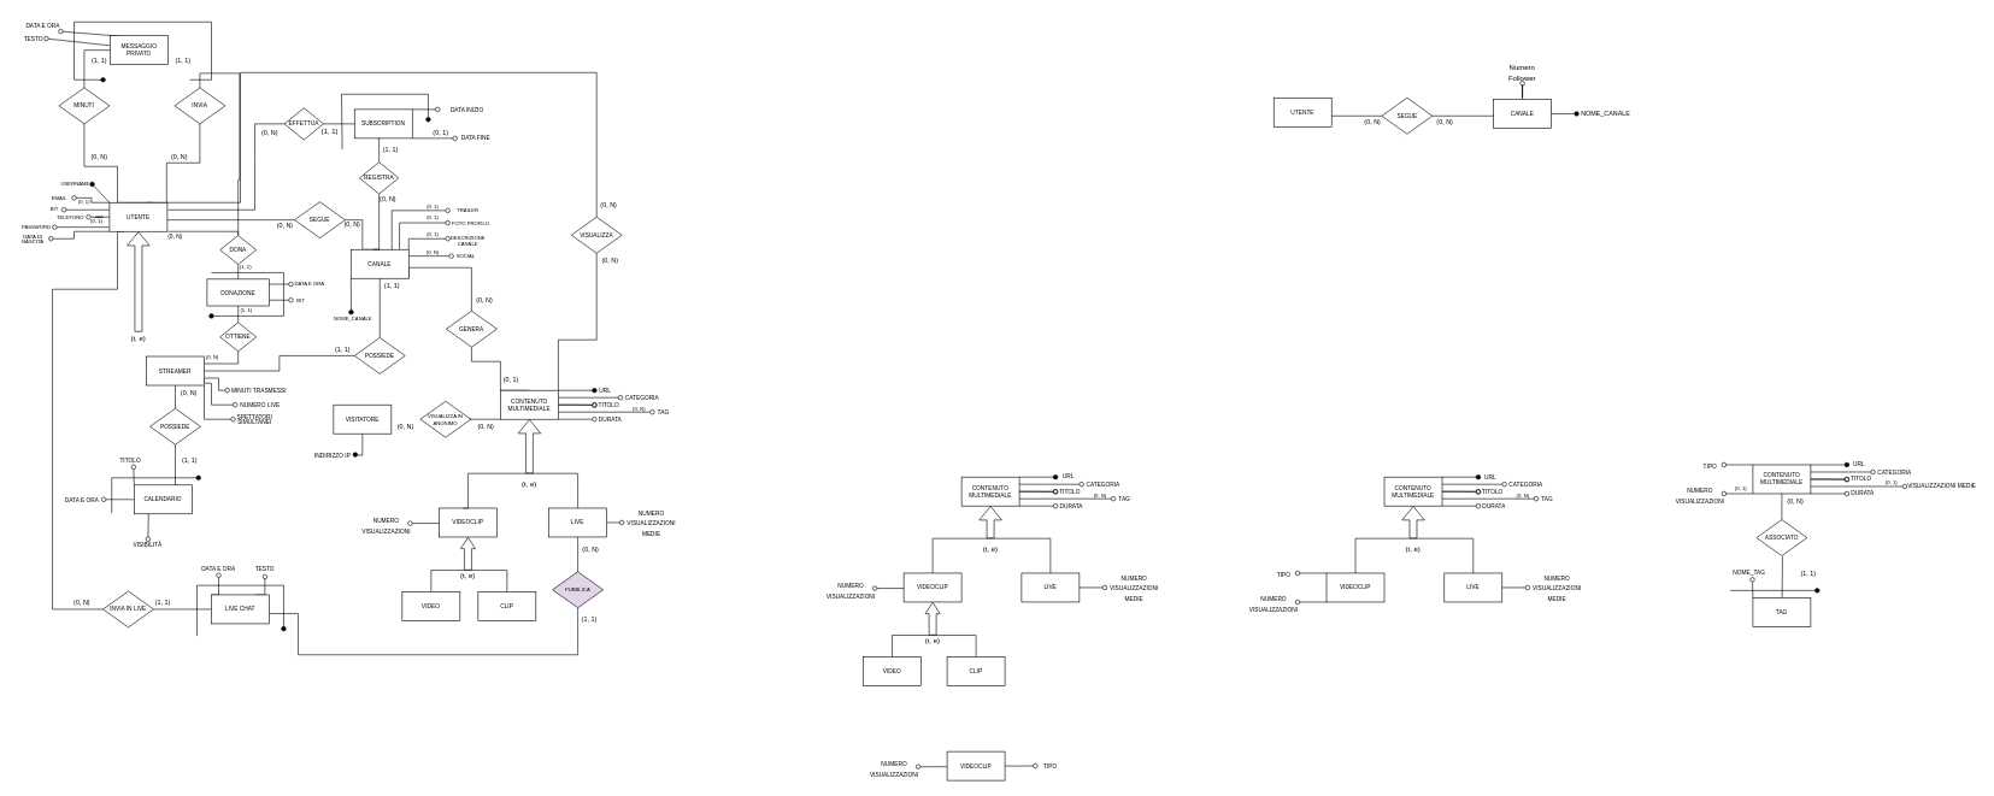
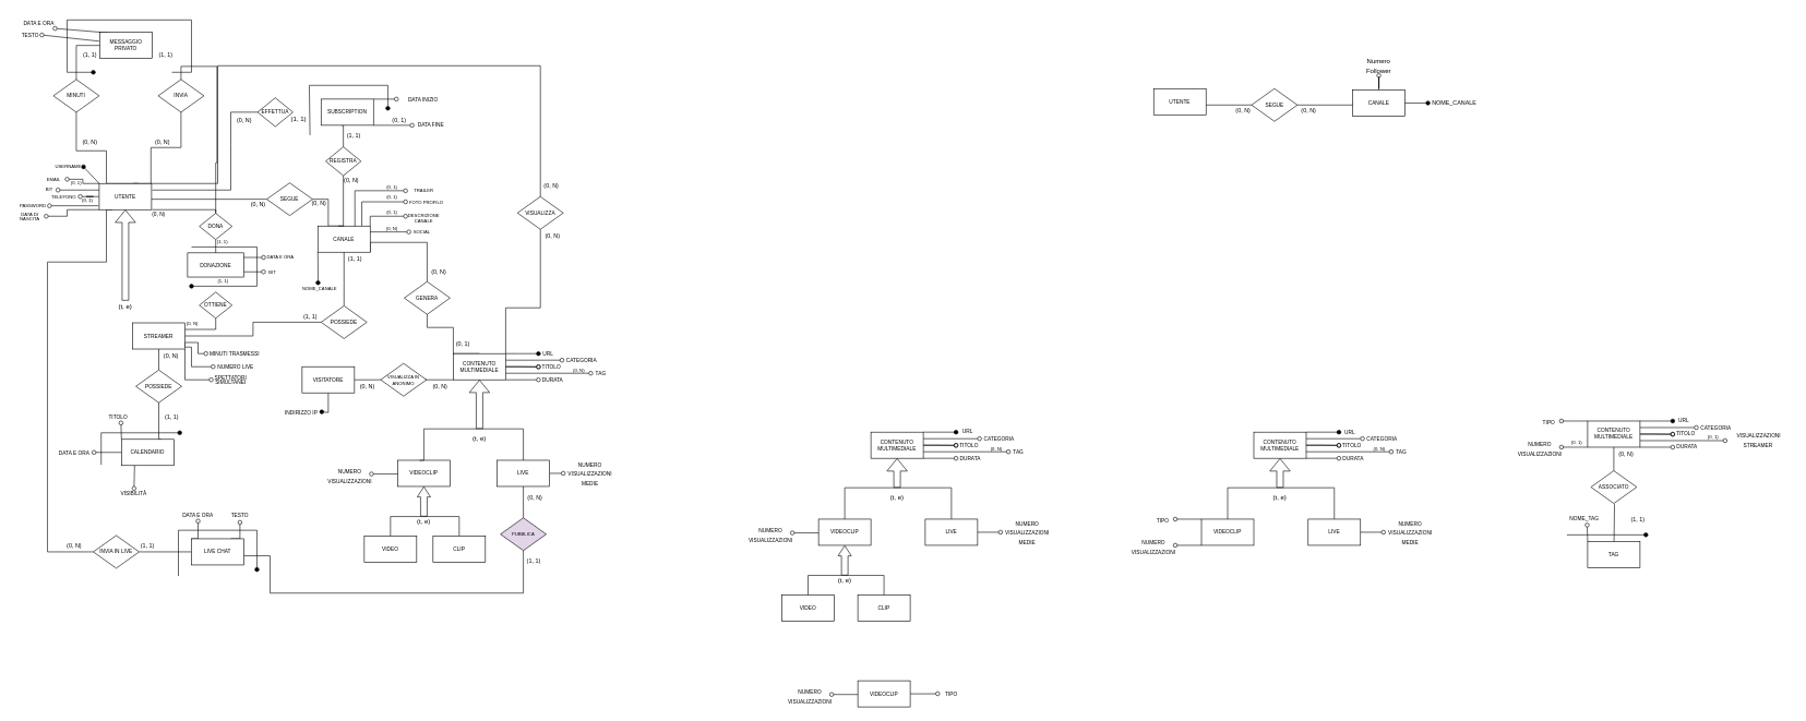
- <mxCell id="195" style="edgeStyle=orthogonalEdgeStyle;rounded=0;orthogonalLoop=1;jettySize=auto;html=1;exitX=1;exitY=0.5;exitDx=0;exitDy=0;entryX=0;entryY=0.5;entryDx=0;entryDy=0;endArrow=none;endFill=0;" edge="1" parent="1" source="196" target="202"><mxGeometry relative="1" as="geometry" /></mxCell>
- <mxCell id="233" style="edgeStyle=orthogonalEdgeStyle;rounded=0;orthogonalLoop=1;jettySize=auto;html=1;exitX=0.5;exitY=0;exitDx=0;exitDy=0;entryX=0.5;entryY=1;entryDx=0;entryDy=0;endArrow=none;endFill=0;" edge="1" parent="1" source="234" target="232"><mxGeometry relative="1" as="geometry" /></mxCell>
+ <mxCell id="40" style="edgeStyle=orthogonalEdgeStyle;rounded=0;orthogonalLoop=1;jettySize=auto;html=1;exitX=1;exitY=0.5;exitDx=0;exitDy=0;entryX=0;entryY=0.5;entryDx=0;entryDy=0;endArrow=none;endFill=0;" edge="1" parent="1" source="42" target="35"><mxGeometry relative="1" as="geometry" /></mxCell>
- <mxCell id="188" value="&lt;font style=&quot;font-size: 8px;&quot;&gt;&amp;nbsp;VISUALIZZAZIONI MEDIE&lt;/font&gt;" style="text;html=1;strokeColor=none;fillColor=none;align=center;verticalAlign=middle;whiteSpace=wrap;rounded=0;" vertex="1" parent="1"><mxGeometry x="2634" y="657" width="103" height="30" as="geometry" /></mxCell>
+ <mxCell id="188" value="&lt;font style=&quot;font-size: 8px;&quot;&gt;&amp;nbsp;VISUALIZZAZIONI STREAMER&lt;/font&gt;" style="text;html=1;strokeColor=none;fillColor=none;align=center;verticalAlign=middle;whiteSpace=wrap;rounded=0;" vertex="1" parent="1"><mxGeometry x="2634" y="657" width="103" height="30" as="geometry" /></mxCell>
